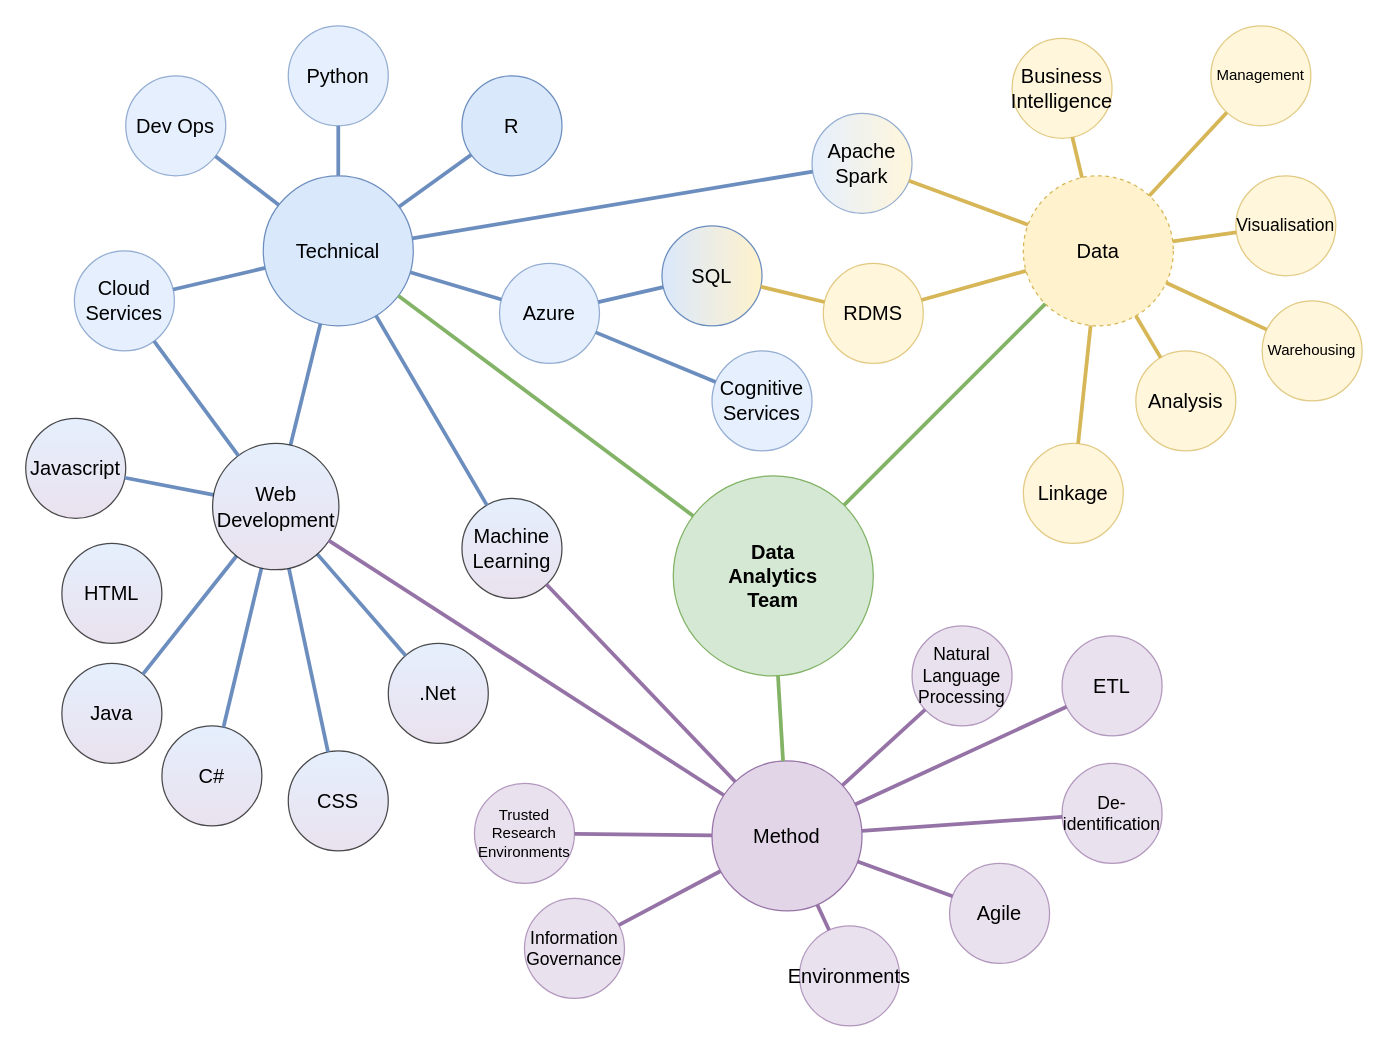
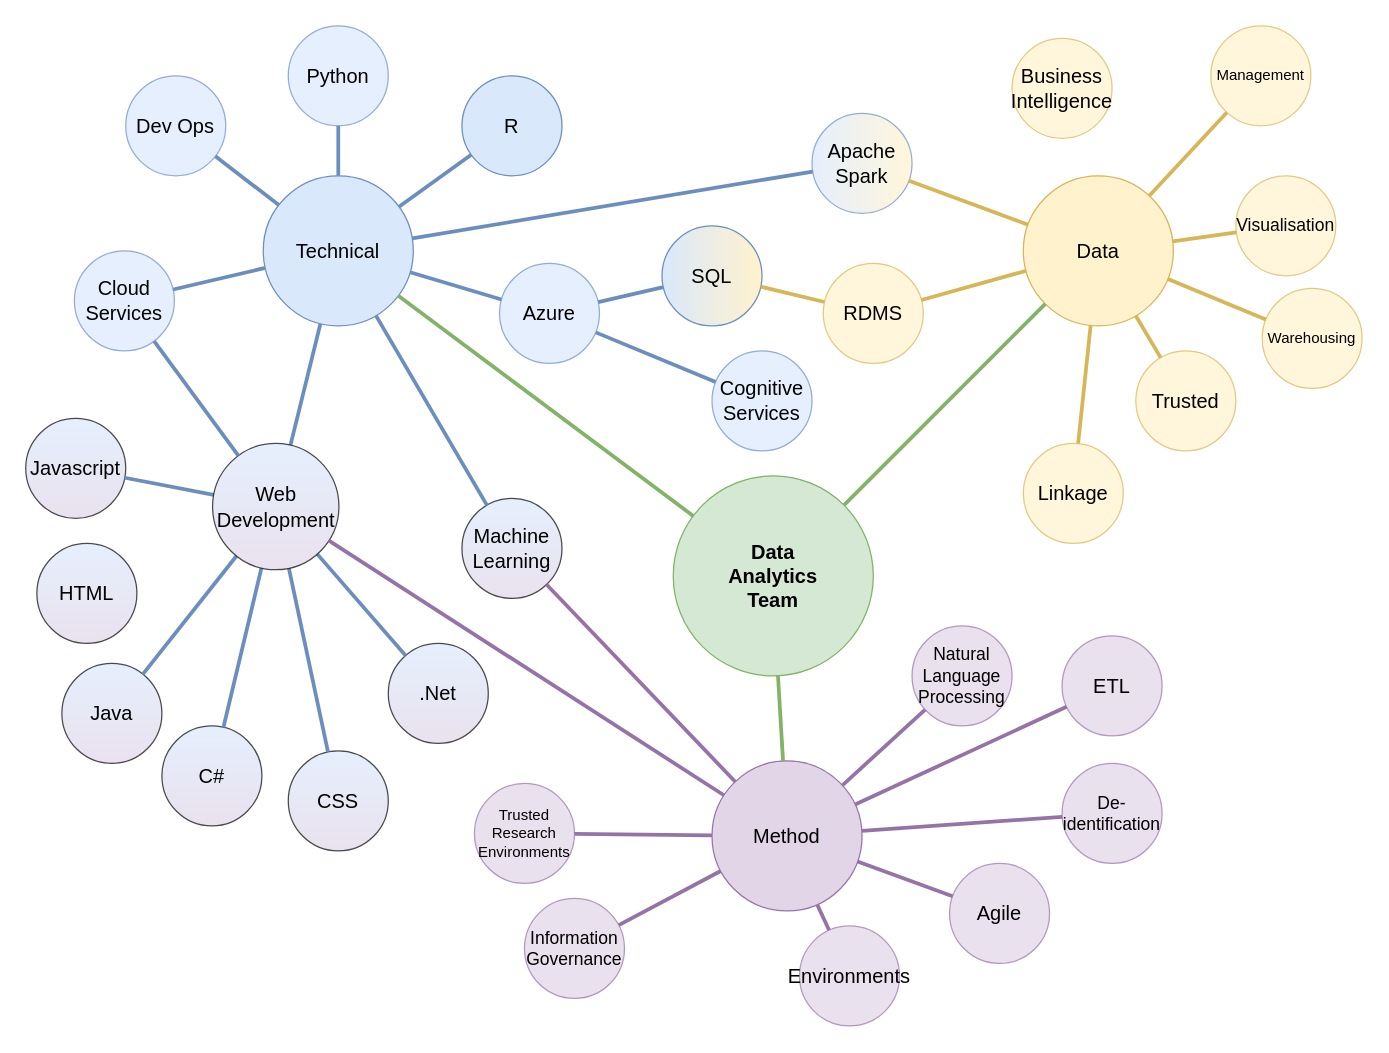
- <mxCell id="10" value="" style="endArrow=none;html=1;rounded=0;fontSize=16;strokeColor=#D6B656;strokeWidth=3;" parent="1" source="6" target="4" edge="1"><mxGeometry width="50" height="50" relative="1" as="geometry"><mxPoint x="808" y="280" as="sourcePoint" /><mxPoint x="858" y="230" as="targetPoint" /></mxGeometry></mxCell>
- <mxCell id="4" value="Data" style="ellipse;whiteSpace=wrap;html=1;aspect=fixed;fillColor=#fff2cc;strokeColor=#d6b656;fontSize=16;dashed=1;" parent="1" vertex="1"><mxGeometry x="818" y="140" width="120" height="120" as="geometry" /></mxCell>
+ <mxCell id="4" value="Data" style="ellipse;whiteSpace=wrap;html=1;aspect=fixed;fillColor=#fff2cc;strokeColor=#d6b656;fontSize=16;" parent="1" vertex="1"><mxGeometry x="818" y="140" width="120" height="120" as="geometry" /></mxCell>
- <mxCell id="19" value="Warehousing" style="ellipse;whiteSpace=wrap;html=1;aspect=fixed;fillColor=#fff2cc;strokeColor=#d6b656;opacity=70;fontSize=12;" parent="1" vertex="1"><mxGeometry x="1009" y="240" width="80" height="80" as="geometry" /></mxCell>
+ <mxCell id="19" value="Warehousing" style="ellipse;whiteSpace=wrap;html=1;aspect=fixed;fillColor=#fff2cc;strokeColor=#d6b656;opacity=70;fontSize=12;" parent="1" vertex="1"><mxGeometry x="1009" y="230" width="80" height="80" as="geometry" /></mxCell>
- <mxCell id="11" value="Analysis" style="ellipse;whiteSpace=wrap;html=1;aspect=fixed;fillColor=#fff2cc;strokeColor=#d6b656;opacity=70;fontSize=16;" parent="1" vertex="1"><mxGeometry x="908" y="280" width="80" height="80" as="geometry" /></mxCell>
+ <mxCell id="11" value="Trusted" style="ellipse;whiteSpace=wrap;html=1;aspect=fixed;fillColor=#fff2cc;strokeColor=#d6b656;opacity=70;fontSize=16;" parent="1" vertex="1"><mxGeometry x="908" y="280" width="80" height="80" as="geometry" /></mxCell>
- <mxCell id="41" value="HTML" style="ellipse;whiteSpace=wrap;html=1;aspect=fixed;fillColor=#dae8fc;gradientColor=#e1d5e7;opacity=70;fontSize=16;" parent="1" vertex="1"><mxGeometry x="49" y="434" width="80" height="80" as="geometry" /></mxCell>
+ <mxCell id="41" value="HTML" style="ellipse;whiteSpace=wrap;html=1;aspect=fixed;fillColor=#dae8fc;gradientColor=#e1d5e7;opacity=70;fontSize=16;" parent="1" vertex="1"><mxGeometry x="29" y="434" width="80" height="80" as="geometry" /></mxCell>
